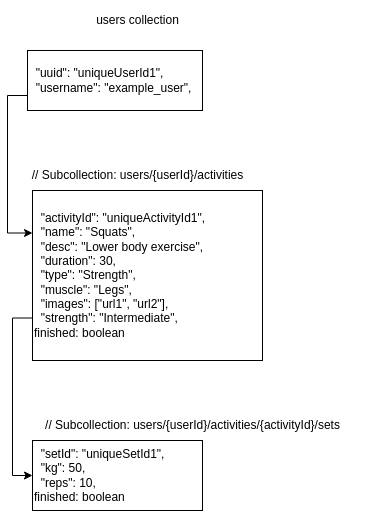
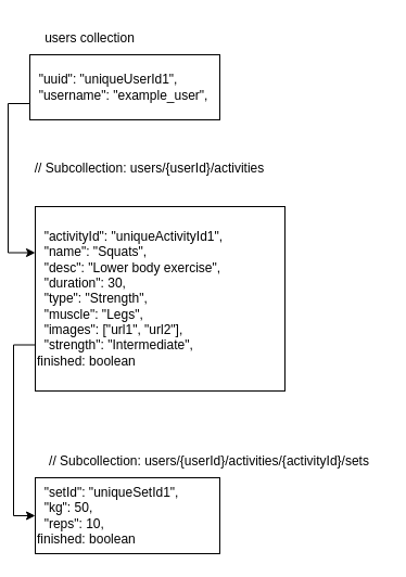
- <mxCell id="4" value="users collection" style="text;html=1;align=center;verticalAlign=middle;resizable=0;points=[];autosize=1;strokeColor=none;fillColor=none;" vertex="1" parent="1"><mxGeometry x="80" y="5" width="110" height="30" as="geometry" /></mxCell>
+ <mxCell id="4" value="users collection" style="text;html=1;align=center;verticalAlign=middle;resizable=0;points=[];autosize=1;strokeColor=none;fillColor=none;" vertex="1" parent="1"><mxGeometry x="25" y="20" width="110" height="30" as="geometry" /></mxCell>
- <mxCell id="7" value="// Subcollection: users/{userId}/activities" style="text;html=1;align=center;verticalAlign=middle;resizable=0;points=[];autosize=1;strokeColor=none;fillColor=none;" vertex="1" parent="1"><mxGeometry x="20" y="160" width="230" height="30" as="geometry" /></mxCell>
+ <mxCell id="7" value="// Subcollection: users/{userId}/activities" style="text;html=1;align=center;verticalAlign=middle;resizable=0;points=[];autosize=1;strokeColor=none;fillColor=none;" vertex="1" parent="1"><mxGeometry x="20" y="140" width="230" height="30" as="geometry" /></mxCell>
